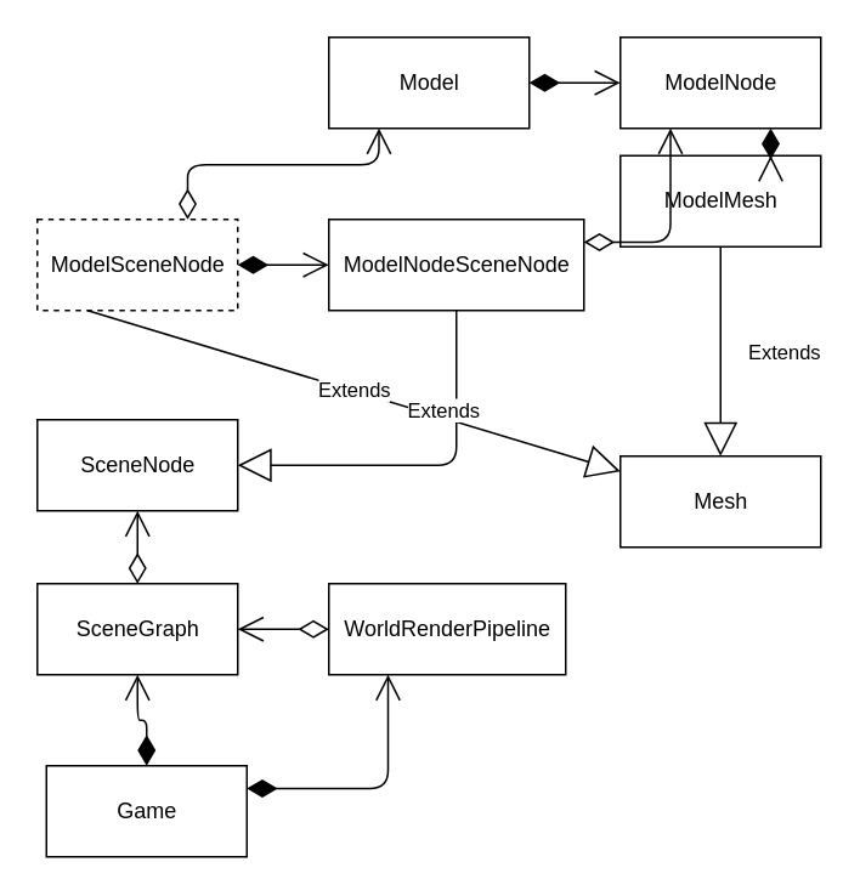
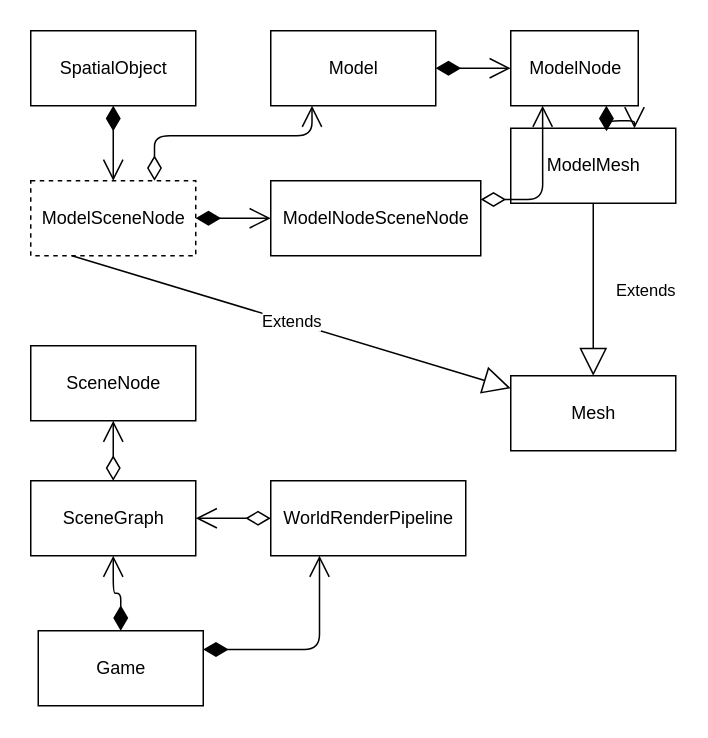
+ <mxCell id="2" value="SpatialObject" style="html=1;" parent="1" vertex="1"><mxGeometry x="20" y="20" width="110" height="50" as="geometry" /></mxCell>
- <mxCell id="8" value="ModelNode" style="html=1;" parent="1" vertex="1"><mxGeometry x="340" y="20" width="110" height="50" as="geometry" /></mxCell>
+ <mxCell id="8" value="ModelNode" style="html=1;" parent="1" vertex="1"><mxGeometry x="340" y="20" width="85" height="50" as="geometry" /></mxCell>
+ <mxCell id="5" value="" style="endArrow=open;html=1;endSize=12;startArrow=diamondThin;startSize=14;startFill=1;edgeStyle=orthogonalEdgeStyle;align=left;verticalAlign=bottom;exitX=0.5;exitY=1;exitDx=0;exitDy=0;entryX=0.5;entryY=0;entryDx=0;entryDy=0;" parent="1" source="2" target="3" edge="1"><mxGeometry y="5" relative="1" as="geometry"><mxPoint x="140" y="50" as="sourcePoint" /><mxPoint x="300" y="50" as="targetPoint" /><mxPoint as="offset" /></mxGeometry></mxCell>
- <mxCell id="25" value="Extends" style="endArrow=block;endSize=16;endFill=0;html=1;exitX=0.5;exitY=1;exitDx=0;exitDy=0;entryX=1;entryY=0.5;entryDx=0;entryDy=0;" edge="1" parent="1" source="4" target="16"><mxGeometry x="-0.102" y="-30" width="160" relative="1" as="geometry"><mxPoint x="210" y="310" as="sourcePoint" /><mxPoint x="370" y="310" as="targetPoint" /><Array as="points"><mxPoint x="250" y="255" /></Array><mxPoint as="offset" /></mxGeometry></mxCell>
